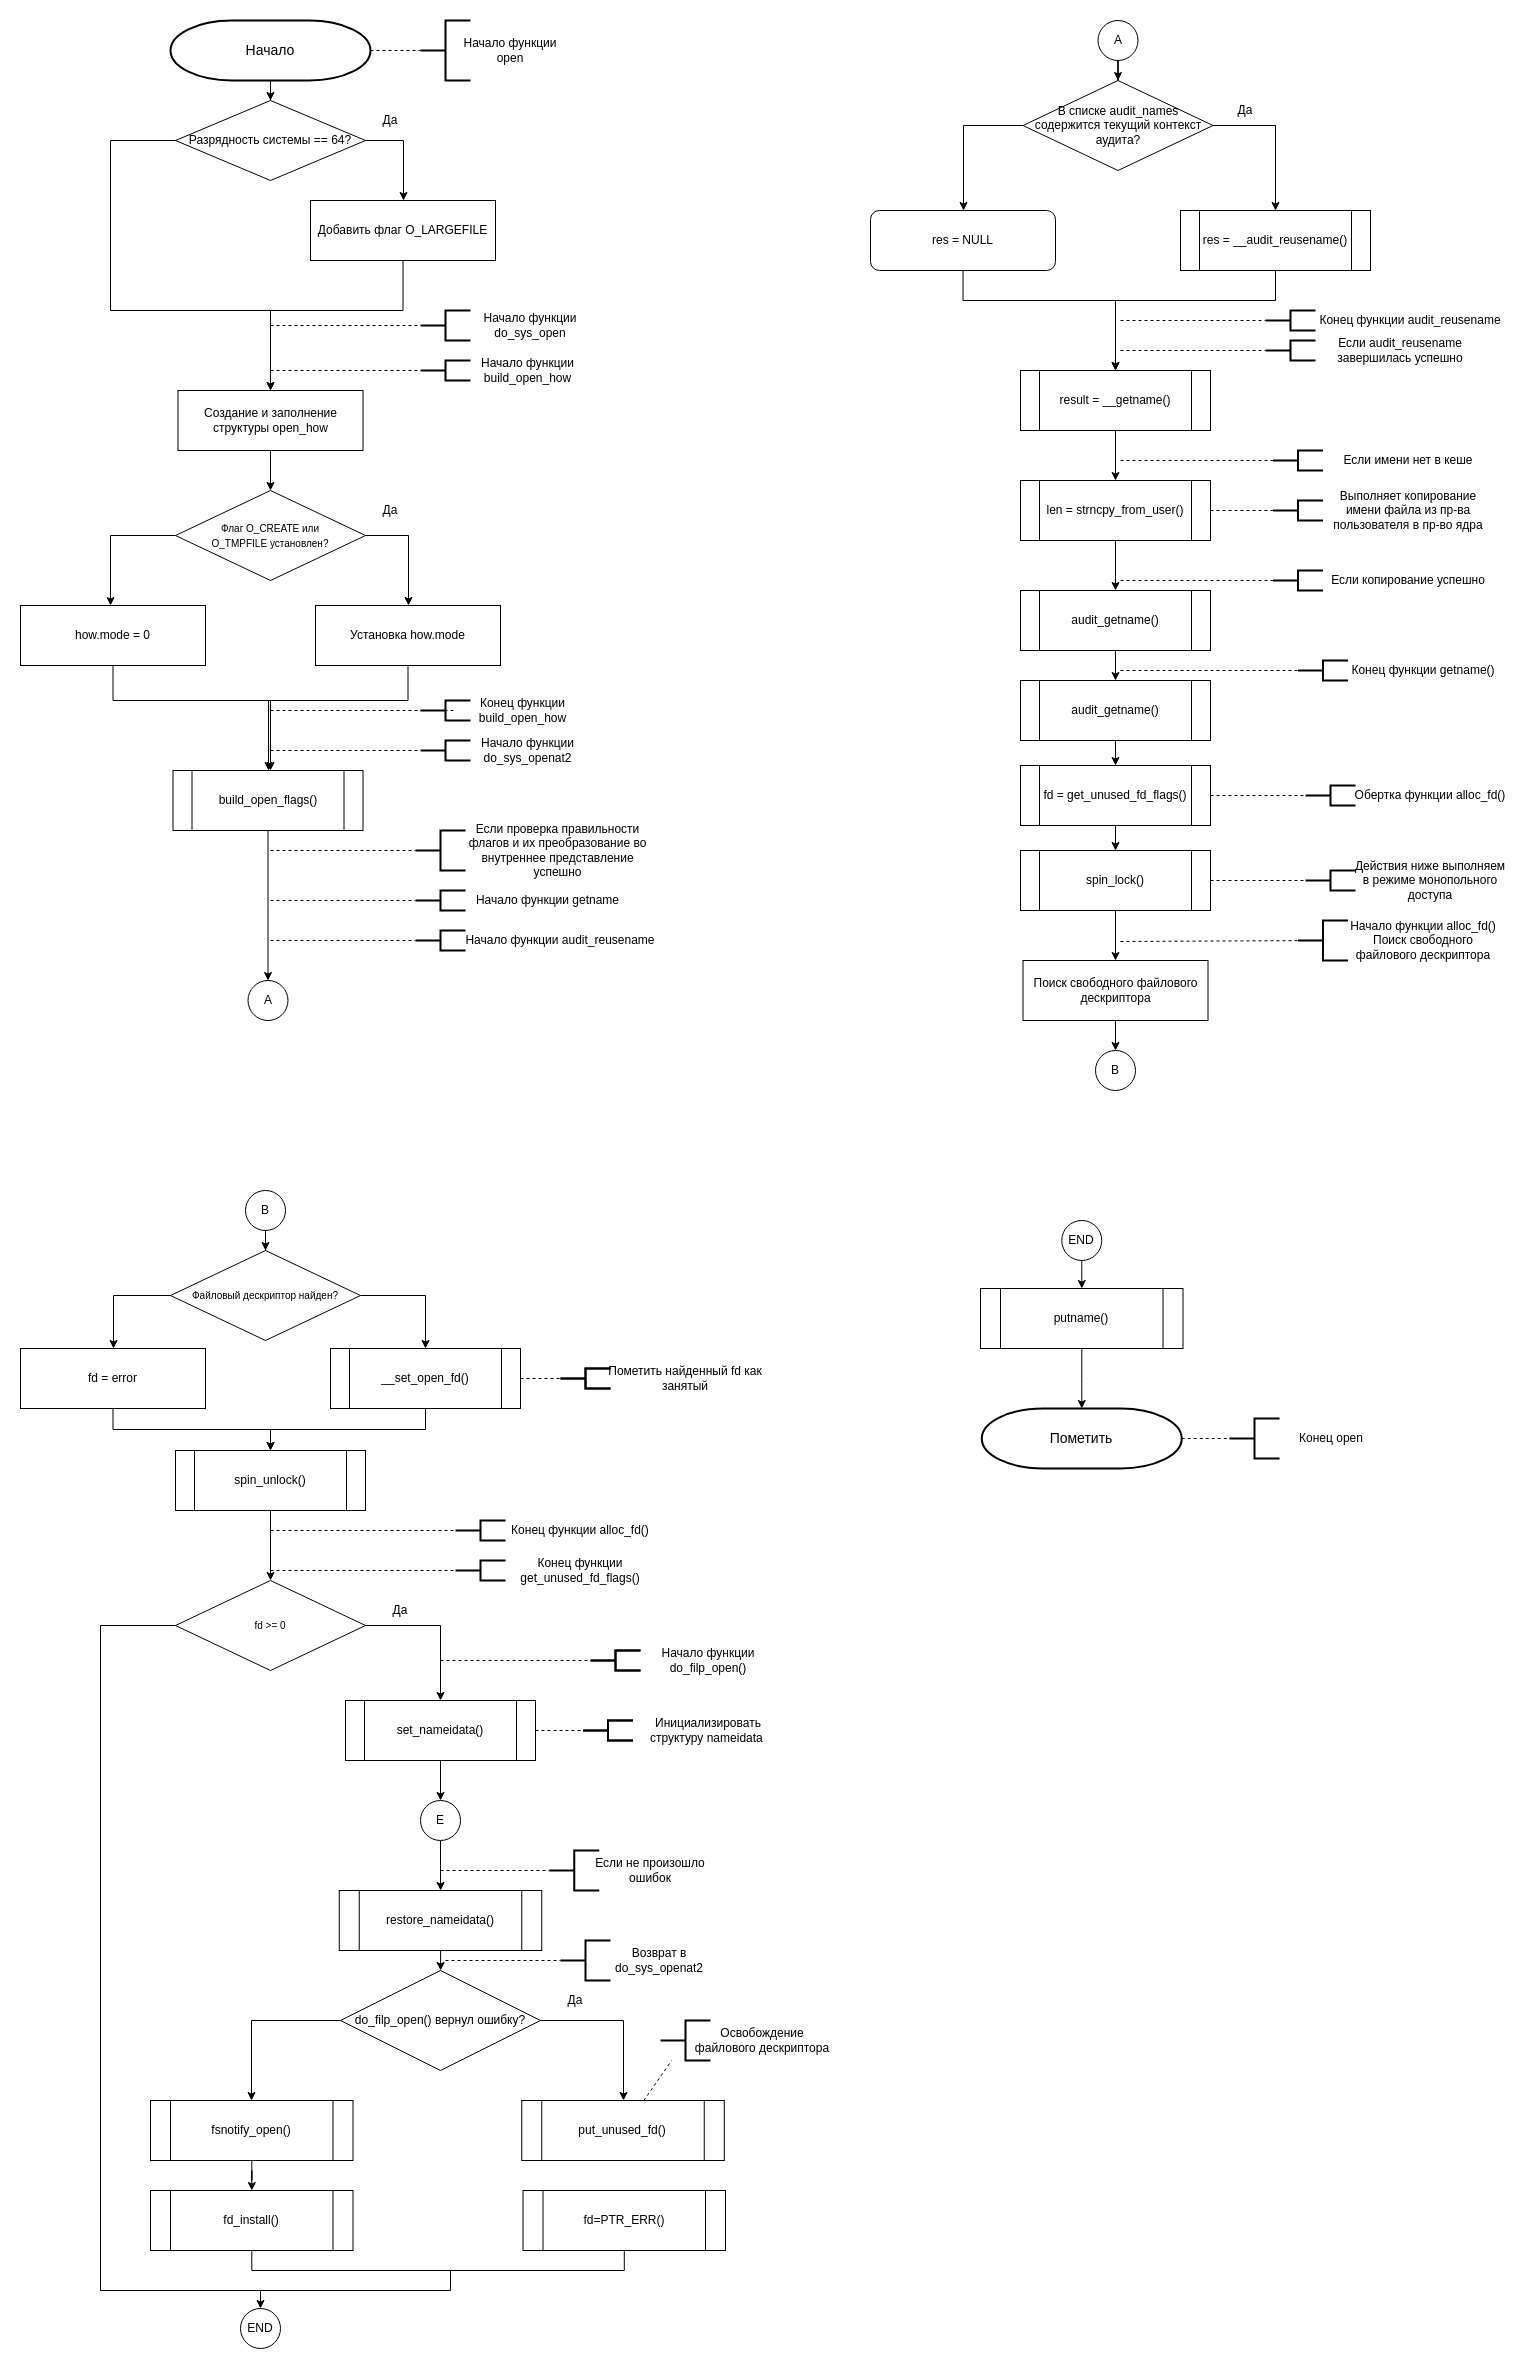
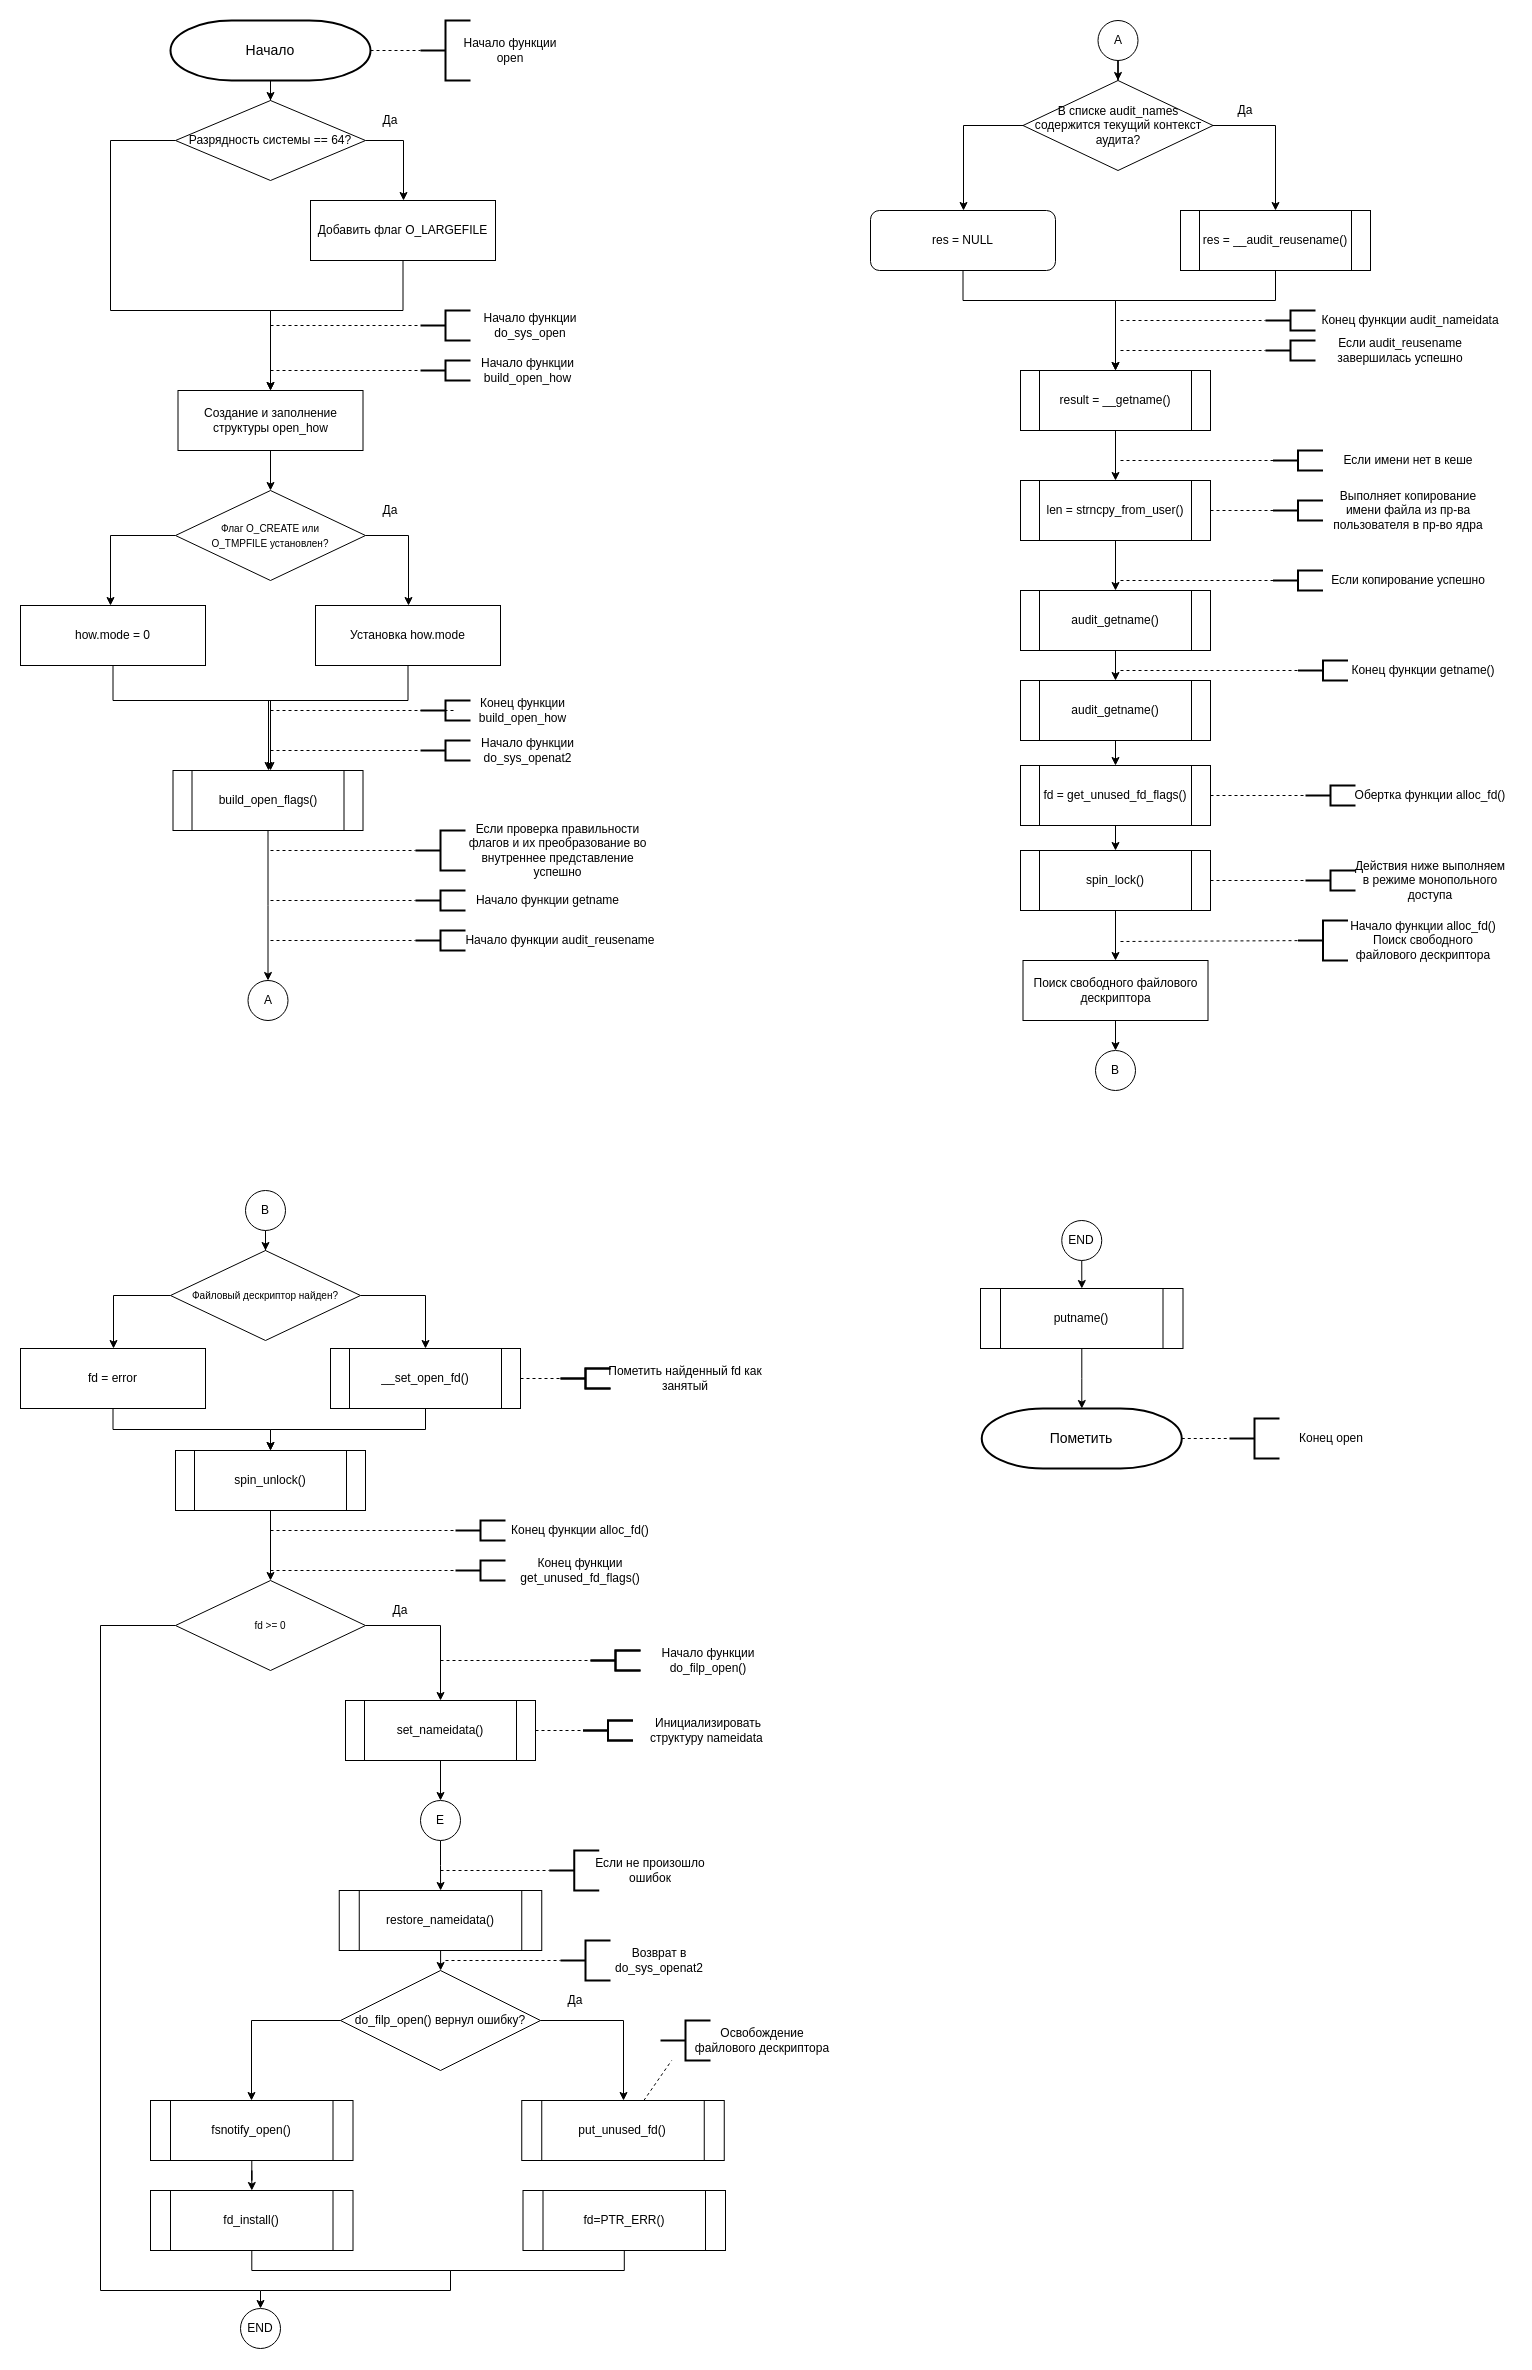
- <mxCell id="117" value="&lt;font style=&quot;font-size: 12px&quot;&gt;Конец функции audit_reusename&lt;/font&gt;" style="text;html=1;strokeColor=none;fillColor=none;align=center;verticalAlign=middle;whiteSpace=wrap;rounded=0;" vertex="1" parent="1"><mxGeometry x="1310" y="310" width="200" height="20" as="geometry" /></mxCell>
+ <mxCell id="117" value="&lt;font style=&quot;font-size: 12px&quot;&gt;Конец функции audit_nameidata&lt;/font&gt;" style="text;html=1;strokeColor=none;fillColor=none;align=center;verticalAlign=middle;whiteSpace=wrap;rounded=0;" vertex="1" parent="1"><mxGeometry x="1310" y="310" width="200" height="20" as="geometry" /></mxCell>
